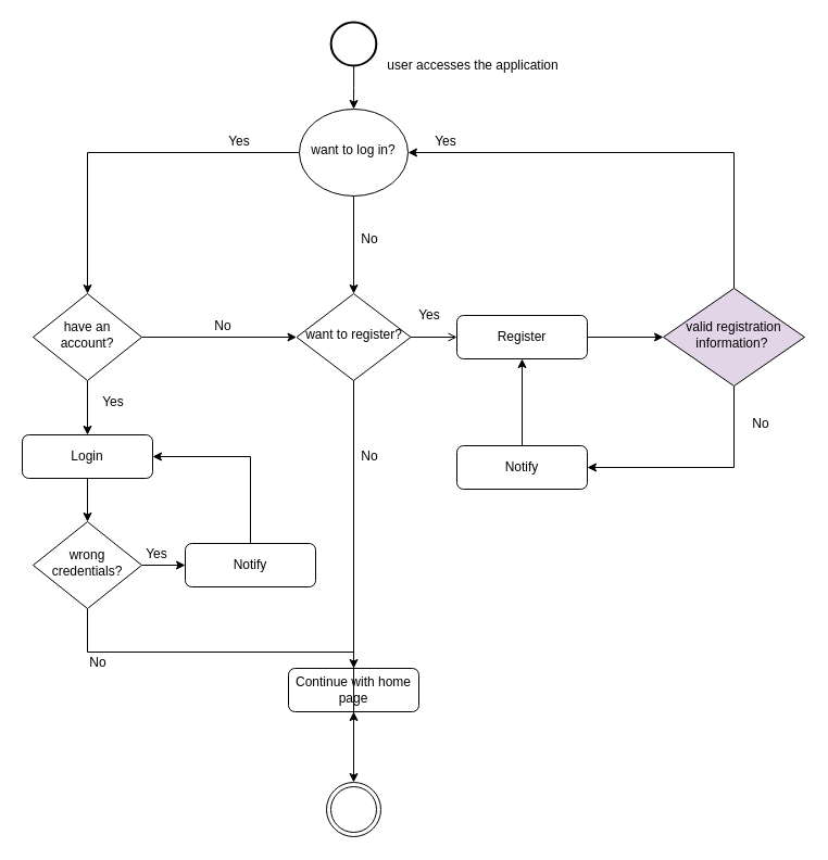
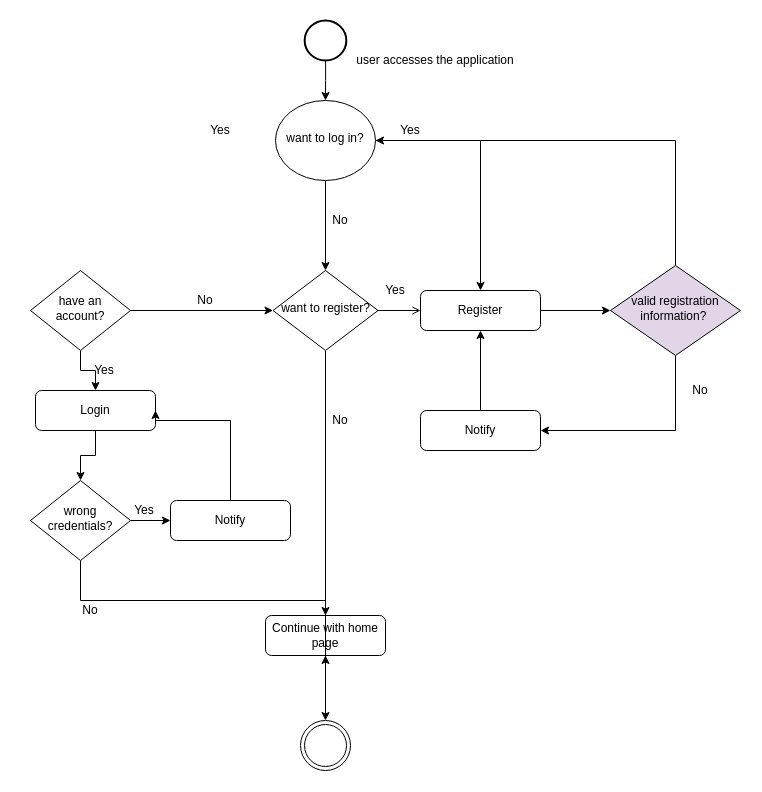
- <mxCell id="12" style="edgeStyle=orthogonalEdgeStyle;rounded=0;orthogonalLoop=1;jettySize=auto;html=1;" parent="1" source="14" target="11" edge="1"><mxGeometry relative="1" as="geometry" /></mxCell>
+ <mxCell id="12" style="edgeStyle=orthogonalEdgeStyle;rounded=0;orthogonalLoop=1;jettySize=auto;html=1;" parent="1" source="14" target="8" edge="1"><mxGeometry relative="1" as="geometry" /></mxCell>
- <mxCell id="6" value="Login" style="rounded=1;whiteSpace=wrap;html=1;fontSize=12;glass=0;strokeWidth=1;shadow=0;" parent="1" vertex="1"><mxGeometry x="20" y="400" width="120" height="40" as="geometry" /></mxCell>
+ <mxCell id="6" value="Login" style="rounded=1;whiteSpace=wrap;html=1;fontSize=12;glass=0;strokeWidth=1;shadow=0;" parent="1" vertex="1"><mxGeometry x="35" y="390" width="120" height="40" as="geometry" /></mxCell>
